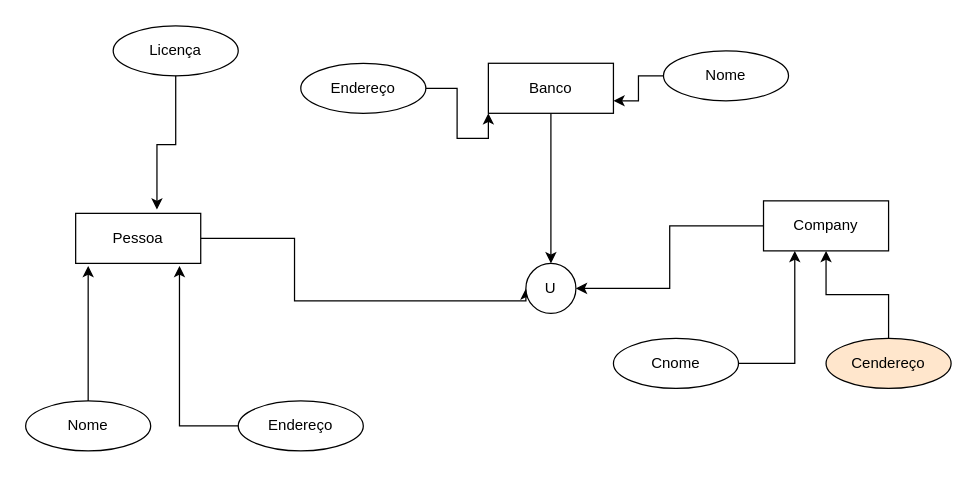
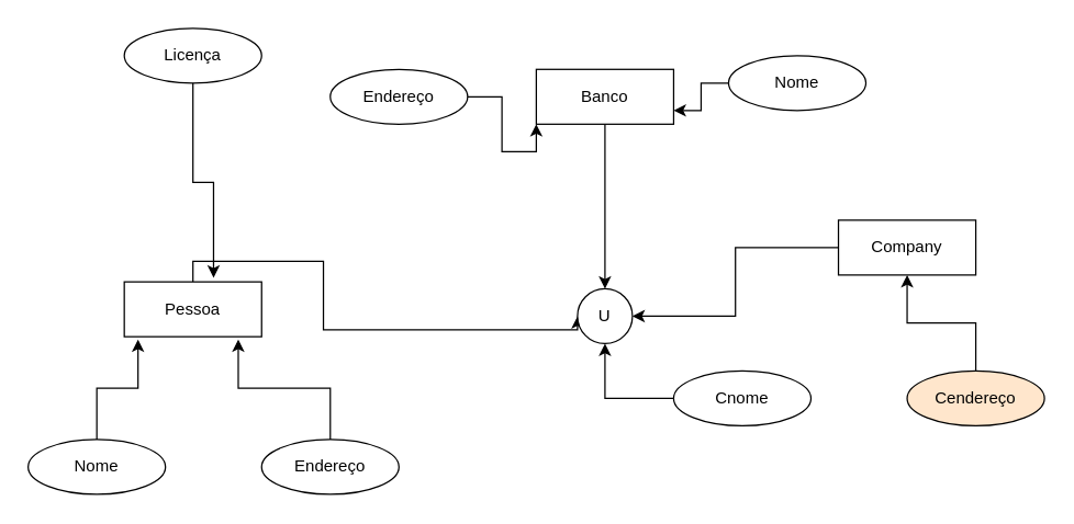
- <mxCell id="3" value="Pessoa" style="whiteSpace=wrap;html=1;align=center;" vertex="1" parent="1"><mxGeometry x="60" y="170" width="100" height="40" as="geometry" /></mxCell>
+ <mxCell id="3" value="Pessoa" style="whiteSpace=wrap;html=1;align=center;" vertex="1" parent="1"><mxGeometry x="90" y="205" width="100" height="40" as="geometry" /></mxCell>
- <mxCell id="21" style="edgeStyle=orthogonalEdgeStyle;rounded=0;orthogonalLoop=1;jettySize=auto;html=1;entryX=0.25;entryY=1;entryDx=0;entryDy=0;" edge="1" parent="1" source="22" target="7"><mxGeometry relative="1" as="geometry" /></mxCell>
+ <mxCell id="21" style="edgeStyle=orthogonalEdgeStyle;rounded=0;orthogonalLoop=1;jettySize=auto;html=1;" edge="1" parent="1" source="22" target="8"><mxGeometry relative="1" as="geometry" /></mxCell>
